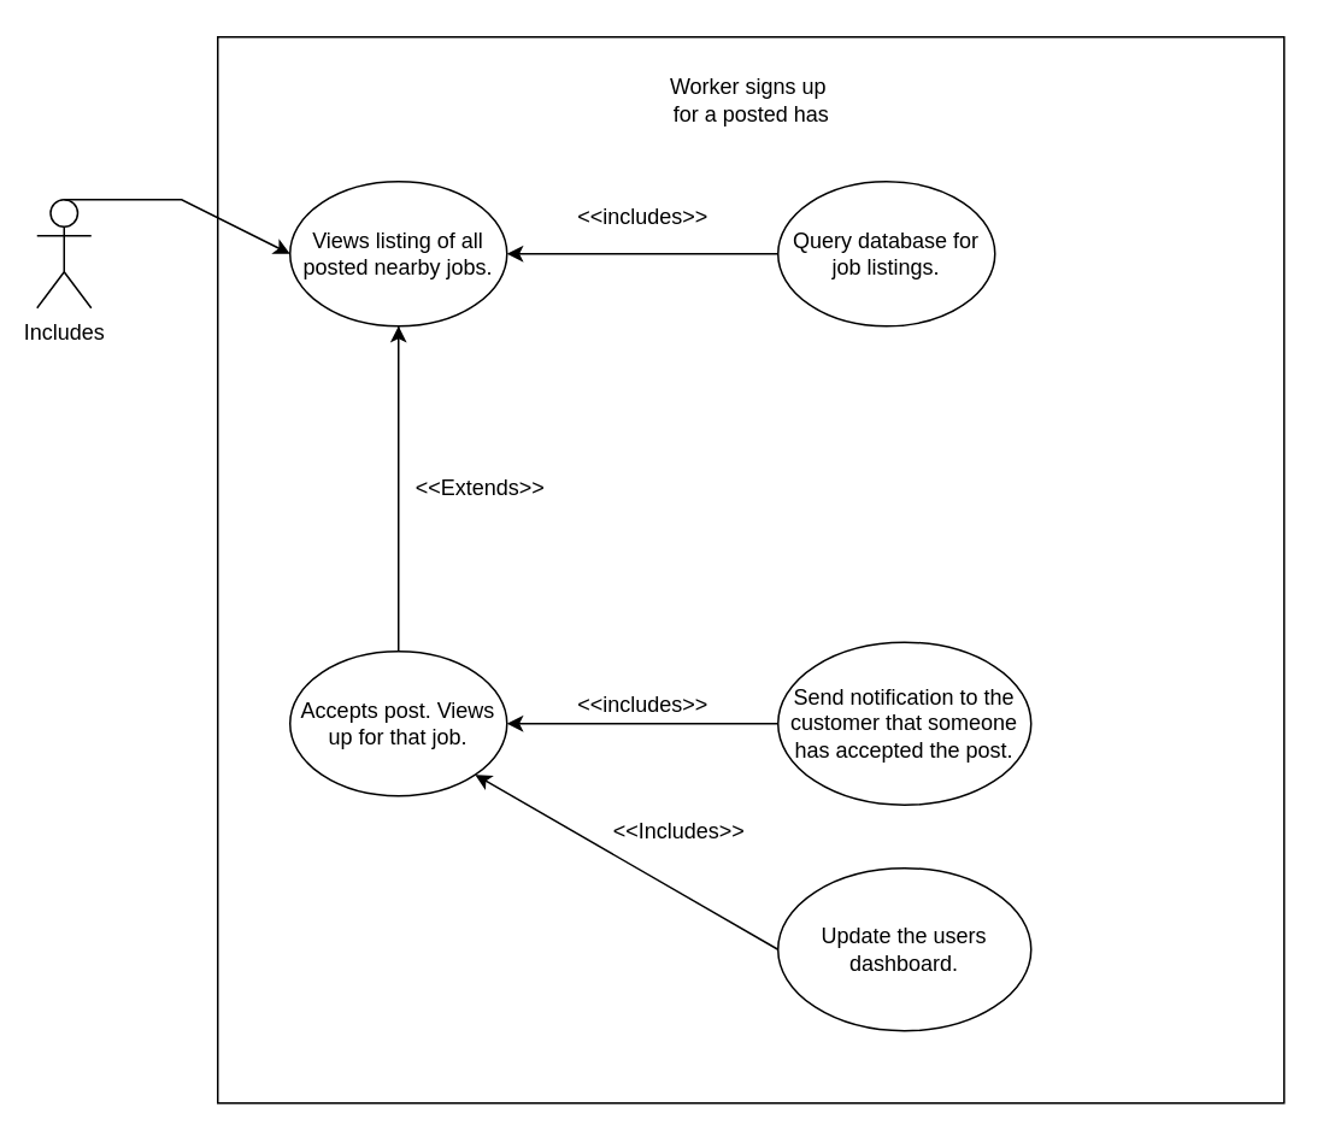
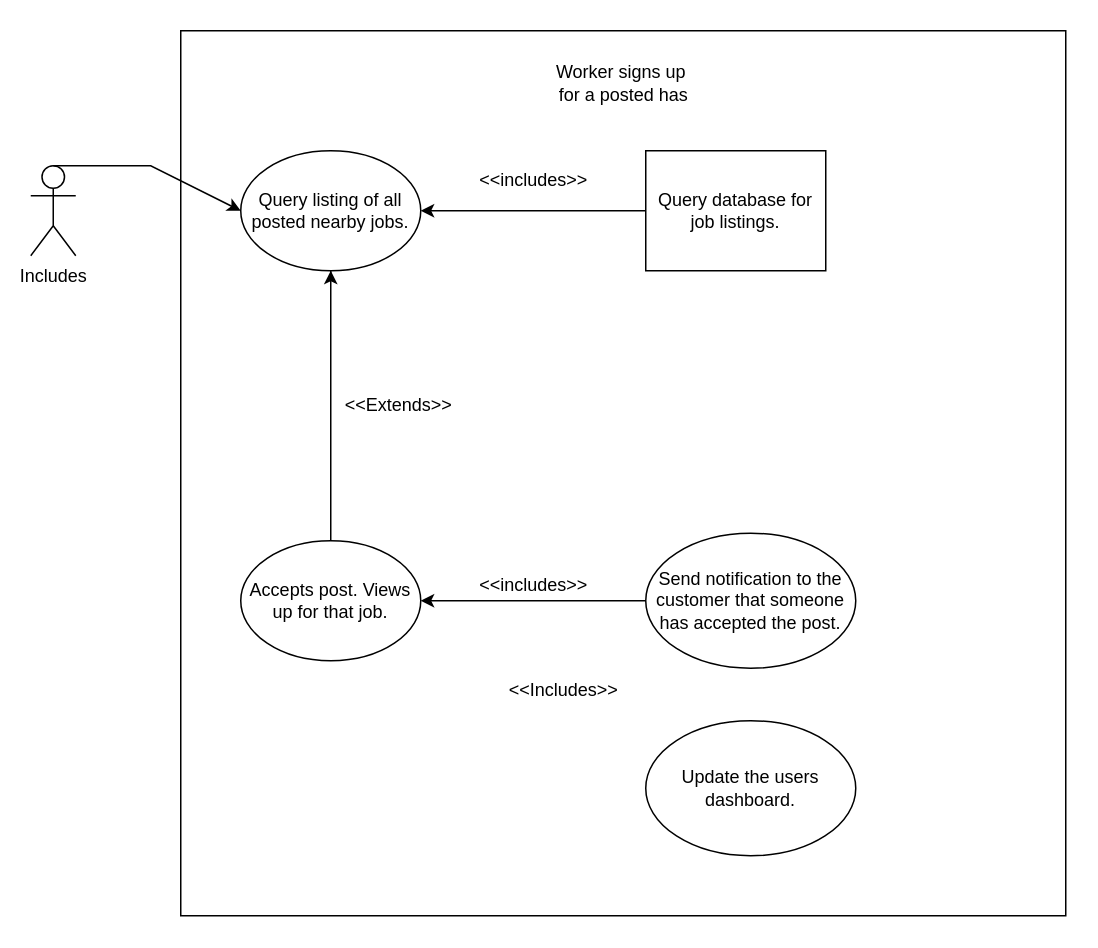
- <mxCell id="5" value="Views listing of all posted nearby jobs." style="ellipse;whiteSpace=wrap;html=1;" parent="1" vertex="1"><mxGeometry x="160" y="100" width="120" height="80" as="geometry" /></mxCell>
+ <mxCell id="5" value="Query listing of all posted nearby jobs." style="ellipse;whiteSpace=wrap;html=1;" parent="1" vertex="1"><mxGeometry x="160" y="100" width="120" height="80" as="geometry" /></mxCell>
- <mxCell id="6" value="Query database for job listings." style="ellipse;whiteSpace=wrap;html=1;" parent="1" vertex="1"><mxGeometry x="430" y="100" width="120" height="80" as="geometry" /></mxCell>
+ <mxCell id="6" value="Query database for job listings." style="whiteSpace=wrap;html=1;rounded=0;" parent="1" vertex="1"><mxGeometry x="430" y="100" width="120" height="80" as="geometry" /></mxCell>
- <mxCell id="16" value="" style="endArrow=classic;html=1;rounded=0;entryX=1;entryY=1;entryDx=0;entryDy=0;exitX=0;exitY=0.5;exitDx=0;exitDy=0;" parent="1" source="15" target="10" edge="1"><mxGeometry width="50" height="50" relative="1" as="geometry"><mxPoint x="350" y="340" as="sourcePoint" /><mxPoint x="400" y="290" as="targetPoint" /></mxGeometry></mxCell>
